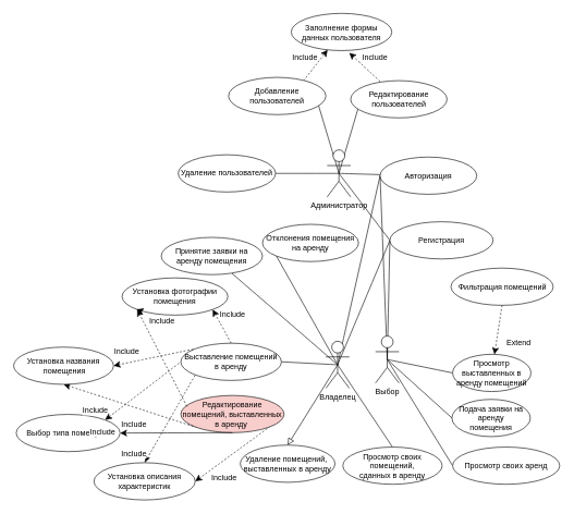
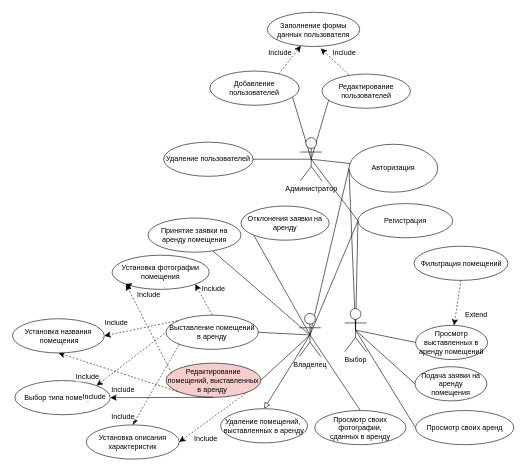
- <mxCell id="26" value="Авторизация" style="ellipse;whiteSpace=wrap;html=1;align=center;" parent="1" vertex="1"><mxGeometry x="581" y="240" width="148" height="57" as="geometry" /></mxCell>
+ <mxCell id="26" value="Авторизация" style="ellipse;whiteSpace=wrap;html=1;align=center;" parent="1" vertex="1"><mxGeometry x="581" y="240" width="148" height="80" as="geometry" /></mxCell>
- <mxCell id="57" value="Отклонения помещения на аренду" style="ellipse;whiteSpace=wrap;html=1;align=center;" vertex="1" parent="1"><mxGeometry x="401" y="343" width="147" height="57" as="geometry" /></mxCell>
+ <mxCell id="57" value="Отклонения заявки на аренду" style="ellipse;whiteSpace=wrap;html=1;align=center;" vertex="1" parent="1"><mxGeometry x="401" y="343" width="147" height="57" as="geometry" /></mxCell>
+ <mxCell id="10" style="edgeStyle=none;curved=1;rounded=0;orthogonalLoop=1;jettySize=auto;html=1;exitX=0.5;exitY=0.5;exitDx=0;exitDy=0;exitPerimeter=0;entryX=1;entryY=0.5;entryDx=0;entryDy=0;fontSize=12;startSize=8;endSize=8;endArrow=none;endFill=0;" parent="1" source="16" target="23" edge="1"><mxGeometry relative="1" as="geometry" /></mxCell>
- <mxCell id="30" value="Просмотр своих помещений, &lt;br&gt;сданных&amp;nbsp;в аренду" style="ellipse;whiteSpace=wrap;html=1;align=center;" parent="1" vertex="1"><mxGeometry x="524" y="684" width="152" height="57" as="geometry" /></mxCell>
+ <mxCell id="30" value="Просмотр своих фотографии, &lt;br&gt;сданных&amp;nbsp;в аренду" style="ellipse;whiteSpace=wrap;html=1;align=center;" parent="1" vertex="1"><mxGeometry x="524" y="684" width="152" height="57" as="geometry" /></mxCell>
